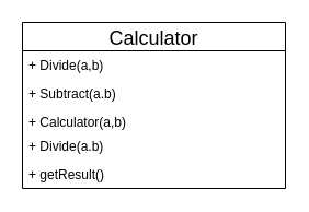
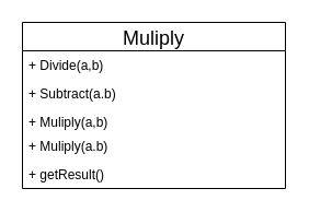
- <mxCell id="2" value="Calculator" style="swimlane;fontStyle=0;childLayout=stackLayout;horizontal=1;startSize=26;fillColor=none;horizontalStack=0;resizeParent=1;resizeParentMax=0;resizeLast=0;collapsible=1;marginBottom=0;fontSize=18;" vertex="1" parent="1"><mxGeometry x="20" y="20" width="240" height="152" as="geometry"><mxRectangle x="190" y="150" width="130" height="40" as="alternateBounds" /></mxGeometry></mxCell>
+ <mxCell id="2" value="Muliply" style="swimlane;fontStyle=0;childLayout=stackLayout;horizontal=1;startSize=26;fillColor=none;horizontalStack=0;resizeParent=1;resizeParentMax=0;resizeLast=0;collapsible=1;marginBottom=0;fontSize=18;" vertex="1" parent="1"><mxGeometry x="20" y="20" width="240" height="152" as="geometry"><mxRectangle x="190" y="150" width="130" height="40" as="alternateBounds" /></mxGeometry></mxCell>
- <mxCell id="6" value="+ Calculator(a,b)" style="text;strokeColor=none;fillColor=none;align=left;verticalAlign=top;spacingLeft=4;spacingRight=4;overflow=hidden;rotatable=0;points=[[0,0.5],[1,0.5]];portConstraint=eastwest;" vertex="1" parent="2"><mxGeometry y="78" width="240" height="22" as="geometry" /></mxCell>
+ <mxCell id="6" value="+ Muliply(a,b)" style="text;strokeColor=none;fillColor=none;align=left;verticalAlign=top;spacingLeft=4;spacingRight=4;overflow=hidden;rotatable=0;points=[[0,0.5],[1,0.5]];portConstraint=eastwest;" vertex="1" parent="2"><mxGeometry y="78" width="240" height="22" as="geometry" /></mxCell>
- <mxCell id="7" value="+ Divide(a.b)" style="text;strokeColor=none;fillColor=none;align=left;verticalAlign=top;spacingLeft=4;spacingRight=4;overflow=hidden;rotatable=0;points=[[0,0.5],[1,0.5]];portConstraint=eastwest;" vertex="1" parent="2"><mxGeometry y="100" width="240" height="26" as="geometry" /></mxCell>
+ <mxCell id="7" value="+ Muliply(a.b)" style="text;strokeColor=none;fillColor=none;align=left;verticalAlign=top;spacingLeft=4;spacingRight=4;overflow=hidden;rotatable=0;points=[[0,0.5],[1,0.5]];portConstraint=eastwest;" vertex="1" parent="2"><mxGeometry y="100" width="240" height="26" as="geometry" /></mxCell>
